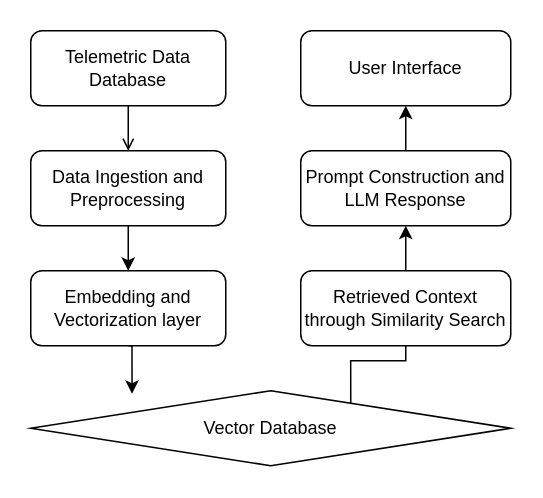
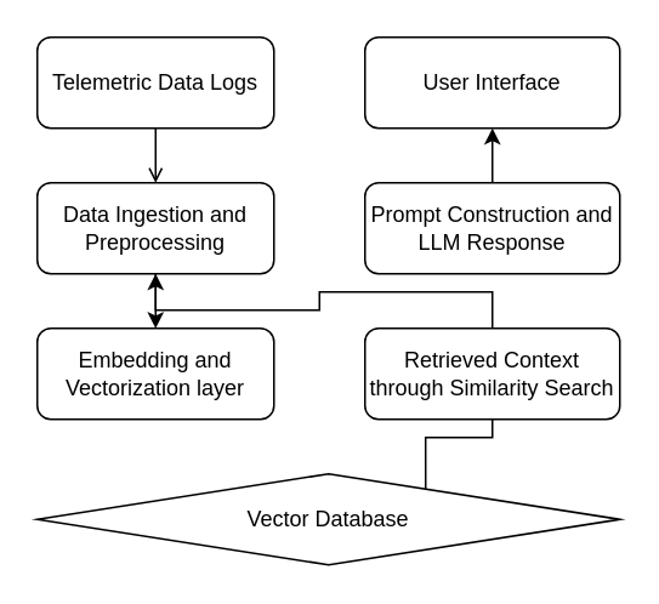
- <mxCell id="3" value="Telemetric Data Database" style="rounded=1;whiteSpace=wrap;html=1;" parent="1" vertex="1"><mxGeometry x="20" y="20" width="130" height="50" as="geometry" /></mxCell>
+ <mxCell id="3" value="Telemetric Data Logs" style="rounded=1;whiteSpace=wrap;html=1;" parent="1" vertex="1"><mxGeometry x="20" y="20" width="130" height="50" as="geometry" /></mxCell>
- <mxCell id="10" style="edgeStyle=orthogonalEdgeStyle;rounded=0;orthogonalLoop=1;jettySize=auto;html=1;exitX=0.5;exitY=0;exitDx=0;exitDy=0;" edge="1" parent="1" source="11" target="13"><mxGeometry relative="1" as="geometry" /></mxCell>
+ <mxCell id="10" style="edgeStyle=orthogonalEdgeStyle;rounded=0;orthogonalLoop=1;jettySize=auto;html=1;exitX=0.5;exitY=0;exitDx=0;exitDy=0;" edge="1" parent="1" source="11" target="5"><mxGeometry relative="1" as="geometry" /></mxCell>
- <mxCell id="6" style="edgeStyle=orthogonalEdgeStyle;rounded=0;orthogonalLoop=1;jettySize=auto;html=1;exitX=0.5;exitY=1;exitDx=0;exitDy=0;entryX=0.211;entryY=0.04;entryDx=0;entryDy=0;entryPerimeter=0;" edge="1" parent="1" source="7" target="9"><mxGeometry relative="1" as="geometry"><mxPoint x="85" y="250" as="targetPoint" /></mxGeometry></mxCell>
